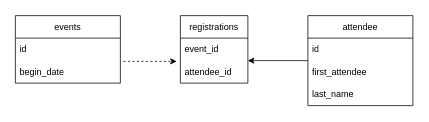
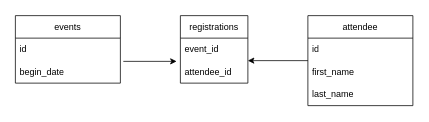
- <mxCell id="12" value="" style="endArrow=classic;html=1;rounded=0;exitX=1.028;exitY=0.033;exitDx=0;exitDy=0;exitPerimeter=0;entryX=-0.056;entryY=0.033;entryDx=0;entryDy=0;entryPerimeter=0;dashed=1;" parent="1" source="4" target="11" edge="1"><mxGeometry width="50" height="50" relative="1" as="geometry"><mxPoint x="170" y="90" as="sourcePoint" /><mxPoint x="230" y="81" as="targetPoint" /></mxGeometry></mxCell>
+ <mxCell id="12" value="" style="endArrow=classic;html=1;rounded=0;exitX=1.028;exitY=0.033;exitDx=0;exitDy=0;exitPerimeter=0;entryX=-0.056;entryY=0.033;entryDx=0;entryDy=0;entryPerimeter=0;" parent="1" source="4" target="11" edge="1"><mxGeometry width="50" height="50" relative="1" as="geometry"><mxPoint x="170" y="90" as="sourcePoint" /><mxPoint x="230" y="81" as="targetPoint" /></mxGeometry></mxCell>
- <mxCell id="7" value="first_attendee" style="text;strokeColor=none;fillColor=none;align=left;verticalAlign=middle;spacingLeft=4;spacingRight=4;overflow=hidden;points=[[0,0.5],[1,0.5]];portConstraint=eastwest;rotatable=0;whiteSpace=wrap;html=1;" parent="5" vertex="1"><mxGeometry y="60" width="140" height="30" as="geometry" /></mxCell>
+ <mxCell id="7" value="first_name" style="text;strokeColor=none;fillColor=none;align=left;verticalAlign=middle;spacingLeft=4;spacingRight=4;overflow=hidden;points=[[0,0.5],[1,0.5]];portConstraint=eastwest;rotatable=0;whiteSpace=wrap;html=1;" parent="5" vertex="1"><mxGeometry y="60" width="140" height="30" as="geometry" /></mxCell>
